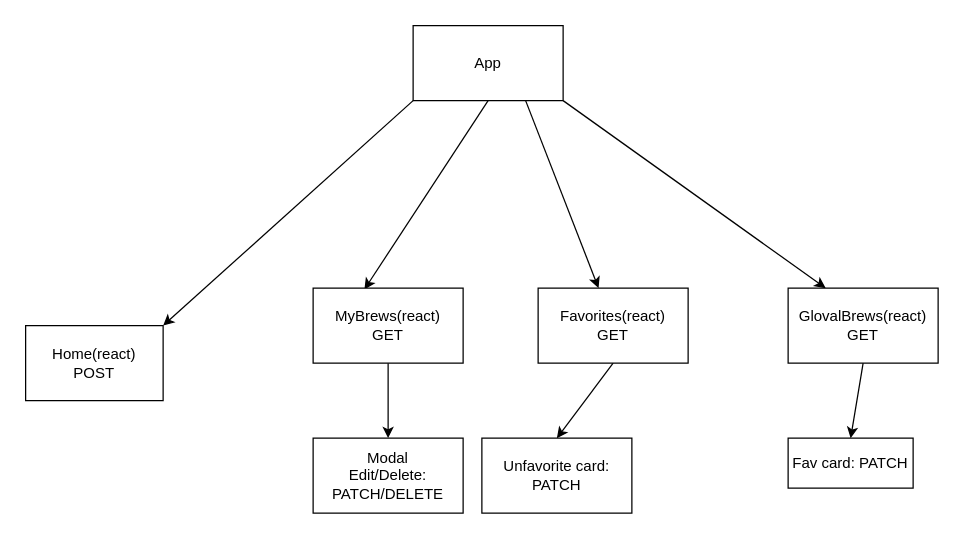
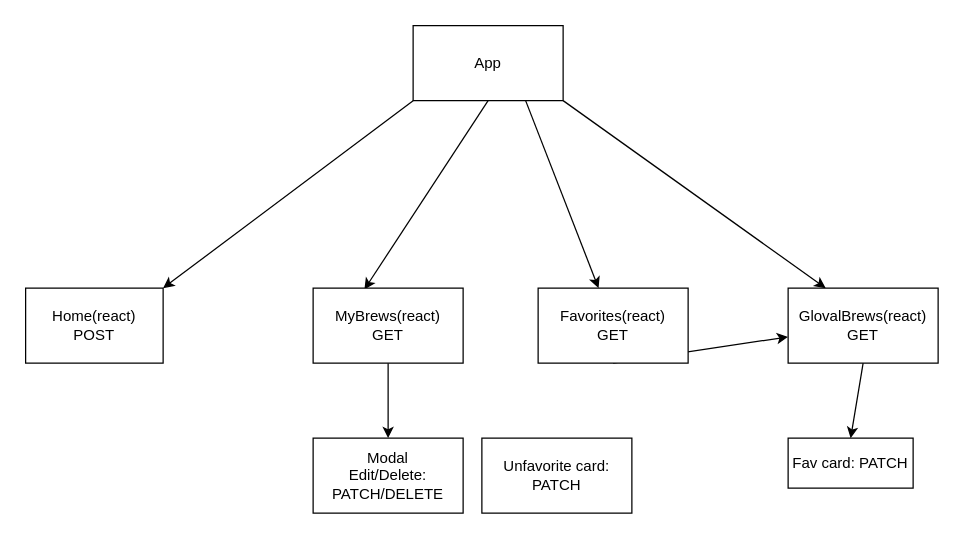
- <mxCell id="7" value="Home(react)&lt;br&gt;POST" style="rounded=0;whiteSpace=wrap;html=1;" parent="1" vertex="1"><mxGeometry x="20" y="260" width="110" height="60" as="geometry" /></mxCell>
+ <mxCell id="7" value="Home(react)&lt;br&gt;POST" style="rounded=0;whiteSpace=wrap;html=1;" parent="1" vertex="1"><mxGeometry x="20" y="230" width="110" height="60" as="geometry" /></mxCell>
- <mxCell id="10" style="edgeStyle=none;html=1;exitX=0.5;exitY=1;exitDx=0;exitDy=0;entryX=0.5;entryY=0;entryDx=0;entryDy=0;" edge="1" parent="1" source="11" target="16"><mxGeometry relative="1" as="geometry" /></mxCell>
+ <mxCell id="10" style="edgeStyle=none;html=1;exitX=0.5;exitY=1;exitDx=0;exitDy=0;" edge="1" parent="1" source="11" target="13"><mxGeometry relative="1" as="geometry" /></mxCell>
